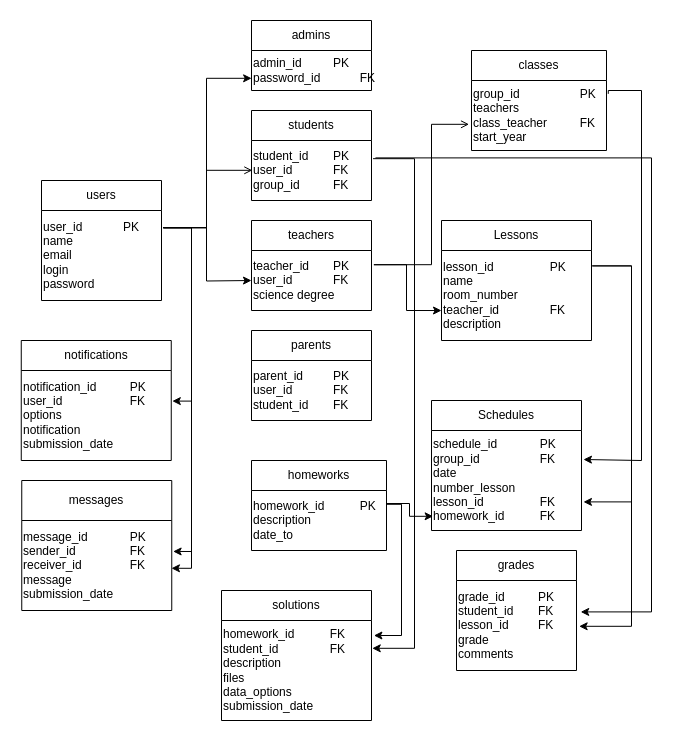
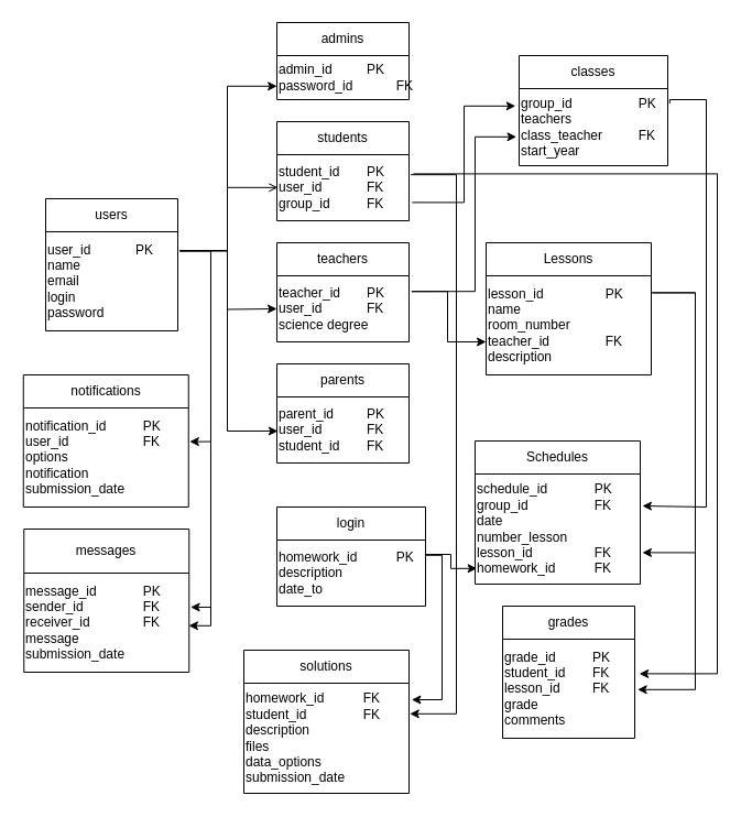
- <mxCell id="23" style="edgeStyle=orthogonalEdgeStyle;rounded=0;orthogonalLoop=1;jettySize=auto;html=1;exitX=1.02;exitY=0.237;exitDx=0;exitDy=0;entryX=-0.018;entryY=0.626;entryDx=0;entryDy=0;entryPerimeter=0;exitPerimeter=0;endArrow=open;" edge="1" parent="1" source="5" target="17"><mxGeometry relative="1" as="geometry"><Array as="points"><mxPoint x="431" y="264" /><mxPoint x="431" y="124" /></Array></mxGeometry></mxCell>
+ <mxCell id="23" style="edgeStyle=orthogonalEdgeStyle;rounded=0;orthogonalLoop=1;jettySize=auto;html=1;exitX=1.02;exitY=0.237;exitDx=0;exitDy=0;entryX=-0.018;entryY=0.626;entryDx=0;entryDy=0;entryPerimeter=0;exitPerimeter=0;" edge="1" parent="1" source="5" target="17"><mxGeometry relative="1" as="geometry"><Array as="points"><mxPoint x="431" y="264" /><mxPoint x="431" y="124" /></Array></mxGeometry></mxCell>
+ <mxCell id="18" style="edgeStyle=orthogonalEdgeStyle;rounded=0;orthogonalLoop=1;jettySize=auto;html=1;exitX=1.023;exitY=0.723;exitDx=0;exitDy=0;entryX=-0.024;entryY=0.226;entryDx=0;entryDy=0;entryPerimeter=0;exitPerimeter=0;" edge="1" parent="1" source="7" target="17"><mxGeometry relative="1" as="geometry" /></mxCell>
+ <mxCell id="21" style="edgeStyle=orthogonalEdgeStyle;rounded=0;orthogonalLoop=1;jettySize=auto;html=1;exitX=1.015;exitY=0.191;exitDx=0;exitDy=0;entryX=0.007;entryY=0.517;entryDx=0;entryDy=0;entryPerimeter=0;exitPerimeter=0;" edge="1" parent="1" source="3" target="9"><mxGeometry relative="1" as="geometry" /></mxCell>
- <mxCell id="38" value="homeworks" style="rounded=0;whiteSpace=wrap;html=1;shape=swimlane;fontStyle=0;startSize=30;childLayout=stackLayout;horizontal=1;horizontalStack=0;resizeParent=1;resizeParentMax=0;resizeLast=0;collapsible=1;marginBottom=0;" vertex="1" parent="1"><mxGeometry x="251" y="460" width="135" height="90" as="geometry" /></mxCell>
+ <mxCell id="38" value="login" style="rounded=0;whiteSpace=wrap;html=1;shape=swimlane;fontStyle=0;startSize=30;childLayout=stackLayout;horizontal=1;horizontalStack=0;resizeParent=1;resizeParentMax=0;resizeLast=0;collapsible=1;marginBottom=0;" vertex="1" parent="1"><mxGeometry x="251" y="460" width="135" height="90" as="geometry" /></mxCell>
